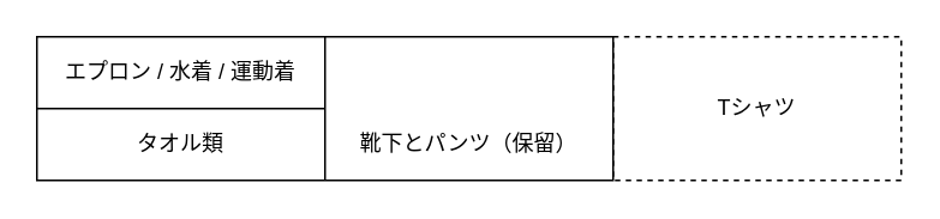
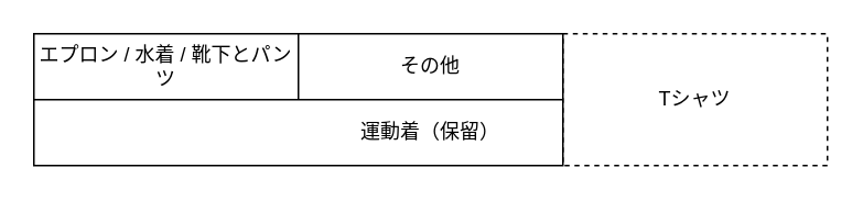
- <mxCell id="5" value="エプロン / 水着 / 運動着" style="shape=partialRectangle;html=1;whiteSpace=wrap;connectable=0;top=0;left=0;bottom=0;right=0;overflow=hidden;pointerEvents=1;sketch=0;fillColor=none;flipH=1;flipV=0;" parent="4" vertex="1"><mxGeometry width="160" height="40" as="geometry"><mxRectangle width="160" height="40" as="alternateBounds" /></mxGeometry></mxCell>
+ <mxCell id="5" value="エプロン / 水着 / 靴下とパンツ" style="shape=partialRectangle;html=1;whiteSpace=wrap;connectable=0;top=0;left=0;bottom=0;right=0;overflow=hidden;pointerEvents=1;sketch=0;fillColor=none;flipH=1;flipV=0;" parent="4" vertex="1"><mxGeometry width="160" height="40" as="geometry"><mxRectangle width="160" height="40" as="alternateBounds" /></mxGeometry></mxCell>
+ <mxCell id="6" value="その他" style="shape=partialRectangle;html=1;whiteSpace=wrap;connectable=0;top=0;left=0;bottom=0;right=0;overflow=hidden;pointerEvents=1;sketch=0;fillColor=none;flipH=1;flipV=0;" parent="4" vertex="1"><mxGeometry x="160" width="160" height="40" as="geometry"><mxRectangle width="160" height="40" as="alternateBounds" /></mxGeometry></mxCell>
- <mxCell id="8" value="タオル類" style="shape=partialRectangle;html=1;whiteSpace=wrap;connectable=0;top=0;left=0;bottom=0;right=0;overflow=hidden;pointerEvents=1;sketch=0;fillColor=none;flipH=1;flipV=0;" parent="7" vertex="1"><mxGeometry width="160" height="40" as="geometry"><mxRectangle width="160" height="40" as="alternateBounds" /></mxGeometry></mxCell>
- <mxCell id="9" value="靴下とパンツ（保留）" style="shape=partialRectangle;html=1;whiteSpace=wrap;connectable=0;top=0;left=0;bottom=0;right=0;overflow=hidden;pointerEvents=1;sketch=0;fillColor=none;flipH=1;flipV=0;" parent="7" vertex="1"><mxGeometry x="160" width="160" height="40" as="geometry"><mxRectangle width="160" height="40" as="alternateBounds" /></mxGeometry></mxCell>
+ <mxCell id="9" value="運動着（保留）" style="shape=partialRectangle;html=1;whiteSpace=wrap;connectable=0;top=0;left=0;bottom=0;right=0;overflow=hidden;pointerEvents=1;sketch=0;fillColor=none;flipH=1;flipV=0;" parent="7" vertex="1"><mxGeometry x="160" width="160" height="40" as="geometry"><mxRectangle width="160" height="40" as="alternateBounds" /></mxGeometry></mxCell>
